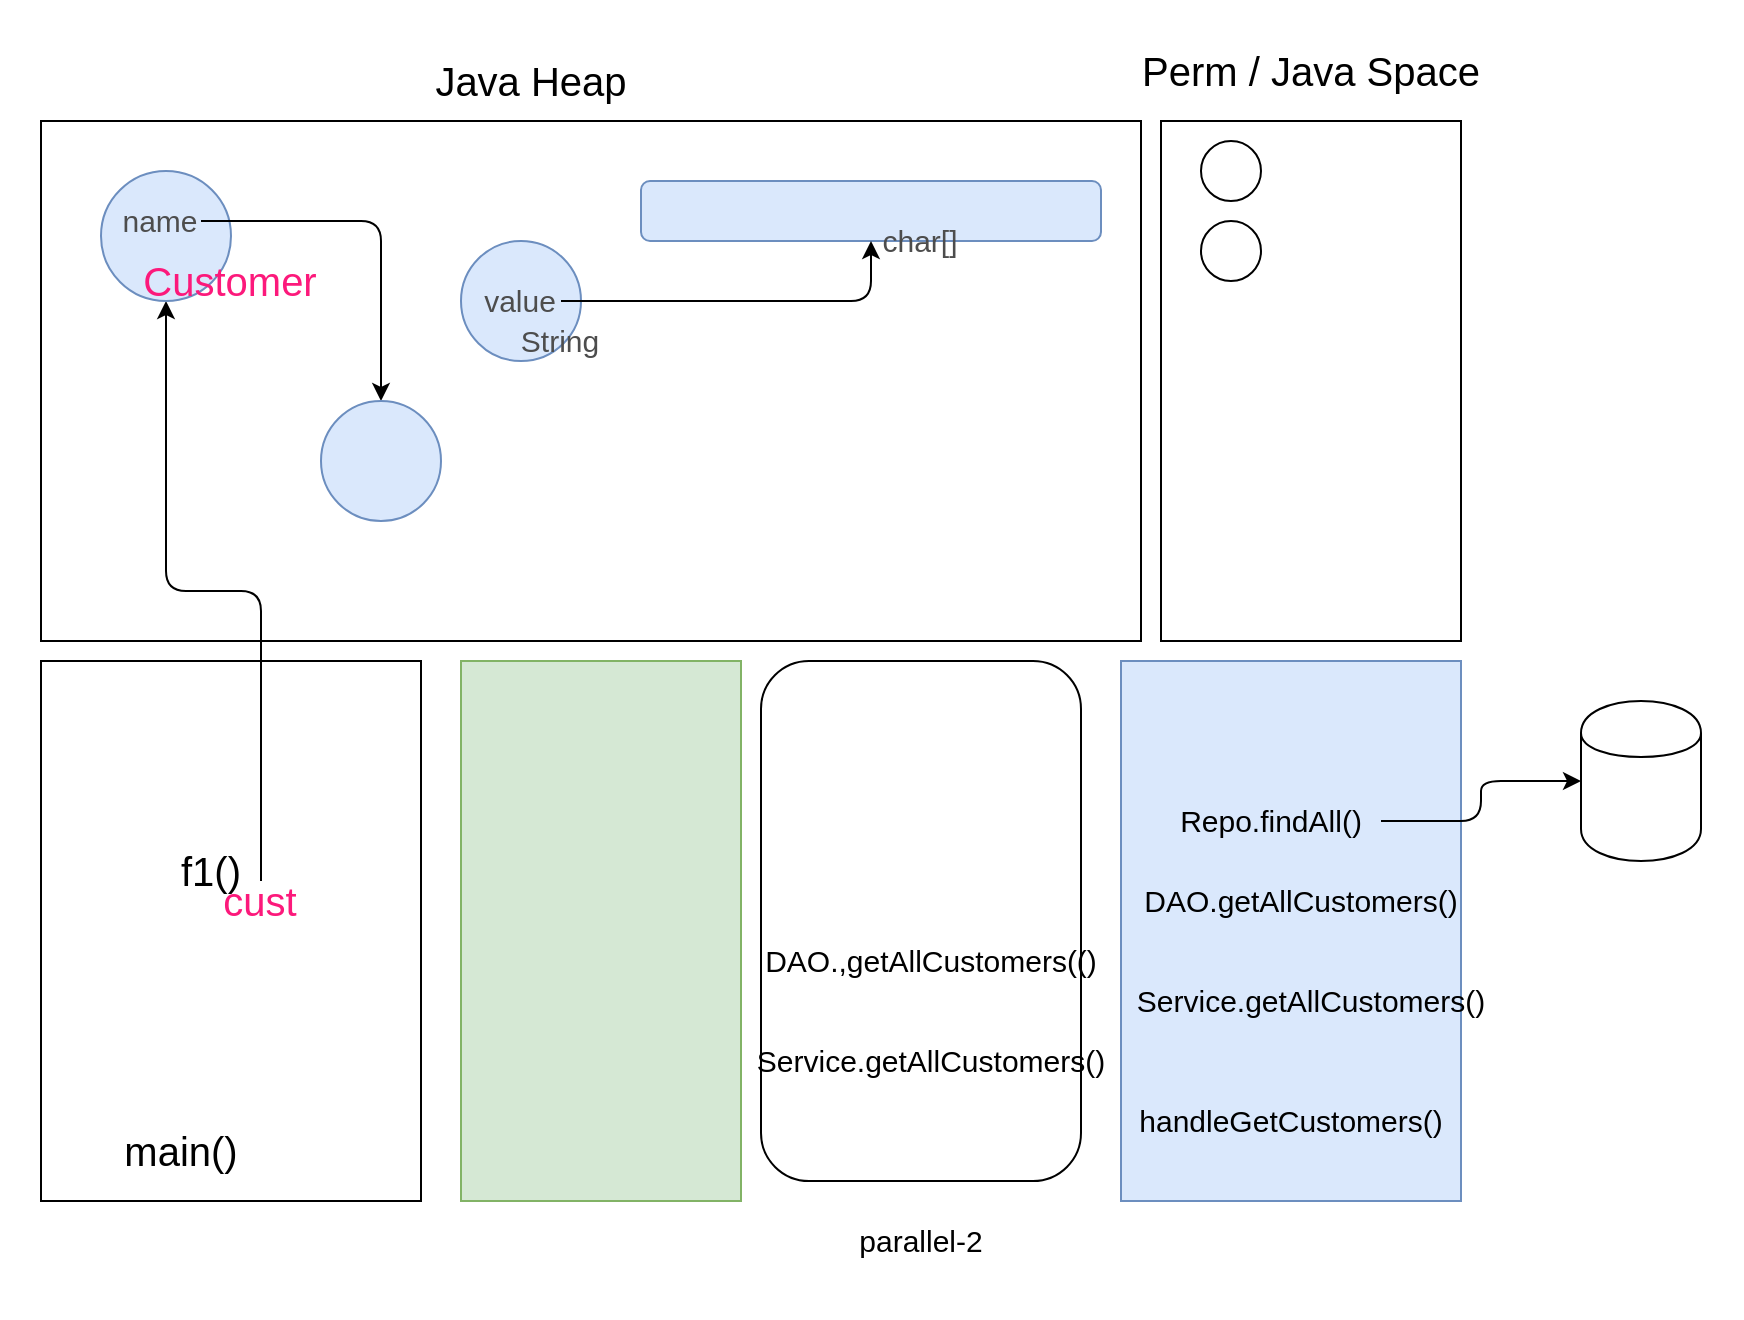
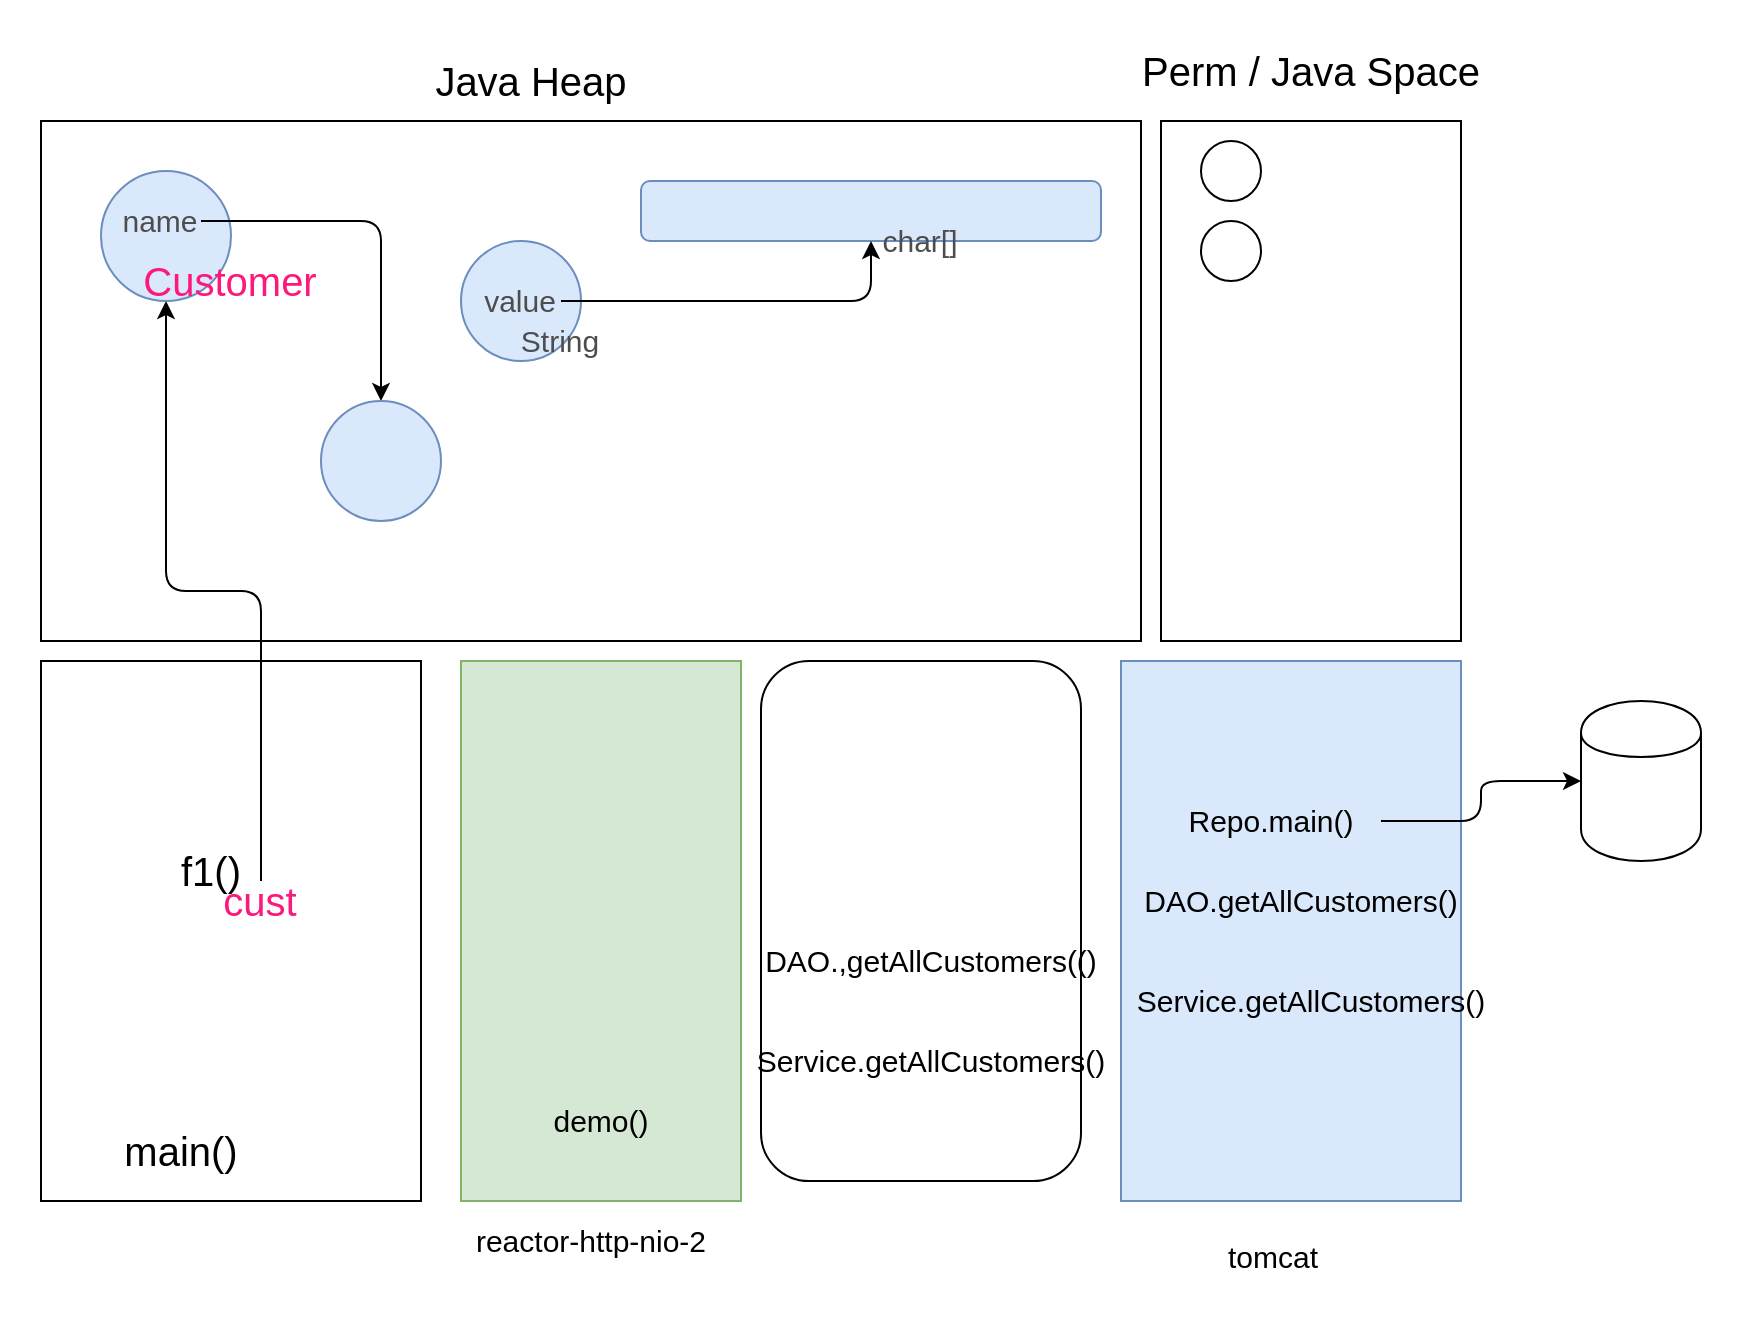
- <mxCell id="29" value="Repo.findAll()" style="text;html=1;align=center;verticalAlign=middle;resizable=0;points=[];autosize=1;fontSize=15;" parent="1" vertex="1"><mxGeometry x="580" y="400" width="110" height="20" as="geometry" /></mxCell>
+ <mxCell id="29" value="Repo.main()" style="text;html=1;align=center;verticalAlign=middle;resizable=0;points=[];autosize=1;fontSize=15;" parent="1" vertex="1"><mxGeometry x="580" y="400" width="110" height="20" as="geometry" /></mxCell>
+ <mxCell id="35" value="demo()" style="text;html=1;align=center;verticalAlign=middle;resizable=0;points=[];autosize=1;fontSize=15;" parent="32" vertex="1"><mxGeometry x="40" y="220" width="60" height="20" as="geometry" /></mxCell>
- <mxCell id="25" value="handleGetCustomers()" style="text;html=1;align=center;verticalAlign=middle;resizable=0;points=[];autosize=1;fontSize=15;" parent="1" vertex="1"><mxGeometry x="560" y="550" width="170" height="20" as="geometry" /></mxCell>
+ <mxCell id="34" value="&lt;div&gt;reactor-http-nio-2&lt;/div&gt;" style="text;html=1;align=center;verticalAlign=middle;resizable=0;points=[];autosize=1;fontSize=15;" parent="32" vertex="1"><mxGeometry y="280" width="130" height="20" as="geometry" /></mxCell>
- <mxCell id="37" value="parallel-2" style="text;html=1;align=center;verticalAlign=middle;resizable=0;points=[];autosize=1;fontSize=15;" parent="1" vertex="1"><mxGeometry x="420" y="610" width="80" height="20" as="geometry" /></mxCell>
+ <mxCell id="31" value="tomcat" style="text;html=1;align=center;verticalAlign=middle;resizable=0;points=[];autosize=1;fontSize=15;" parent="1" vertex="1"><mxGeometry x="606" y="618" width="60" height="20" as="geometry" /></mxCell>
